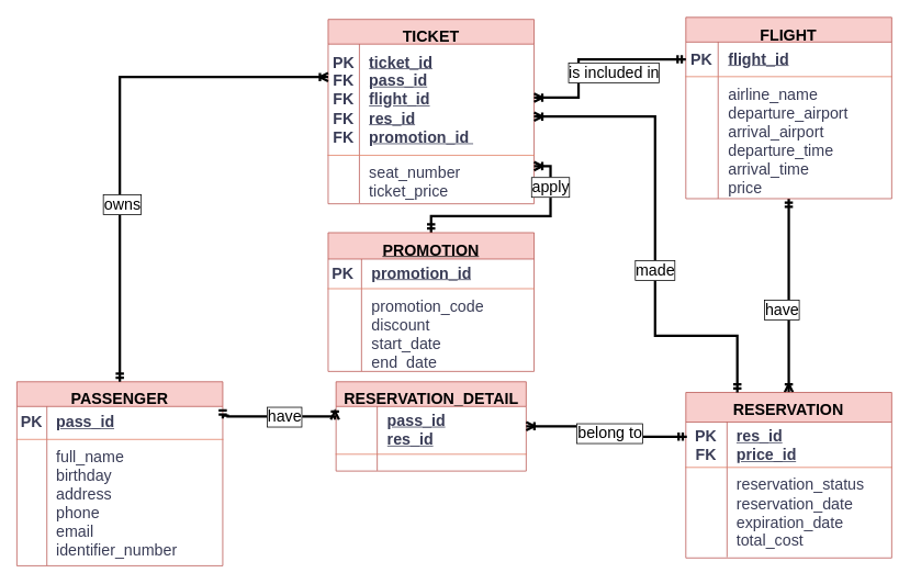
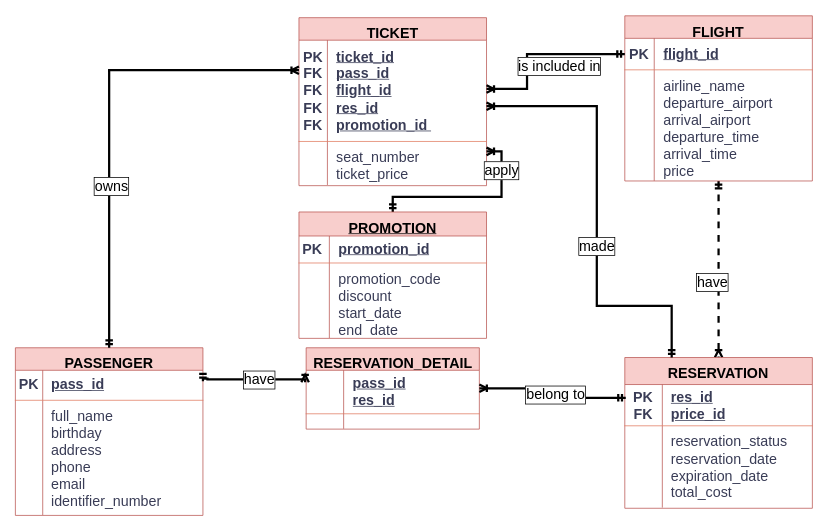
- <mxCell id="9" style="edgeStyle=orthogonalEdgeStyle;rounded=0;orthogonalLoop=1;jettySize=auto;html=1;entryX=0.5;entryY=0;entryDx=0;entryDy=0;startArrow=ERmandOne;startFill=0;endArrow=ERoneToMany;endFill=0;fontSize=19;labelBorderColor=none;fontFamily=Helvetica;strokeWidth=3;" parent="1" source="11" target="18" edge="1"><mxGeometry relative="1" as="geometry"><Array as="points"><mxPoint x="957.33" y="388" /><mxPoint x="956.33" y="476" /></Array></mxGeometry></mxCell>
+ <mxCell id="9" style="edgeStyle=orthogonalEdgeStyle;rounded=0;orthogonalLoop=1;jettySize=auto;html=1;entryX=0.5;entryY=0;entryDx=0;entryDy=0;startArrow=ERmandOne;startFill=0;endArrow=ERoneToMany;endFill=0;fontSize=19;labelBorderColor=none;fontFamily=Helvetica;strokeWidth=3;dashed=1;" parent="1" source="11" target="18" edge="1"><mxGeometry relative="1" as="geometry"><Array as="points"><mxPoint x="957.33" y="388" /><mxPoint x="956.33" y="476" /></Array></mxGeometry></mxCell>
